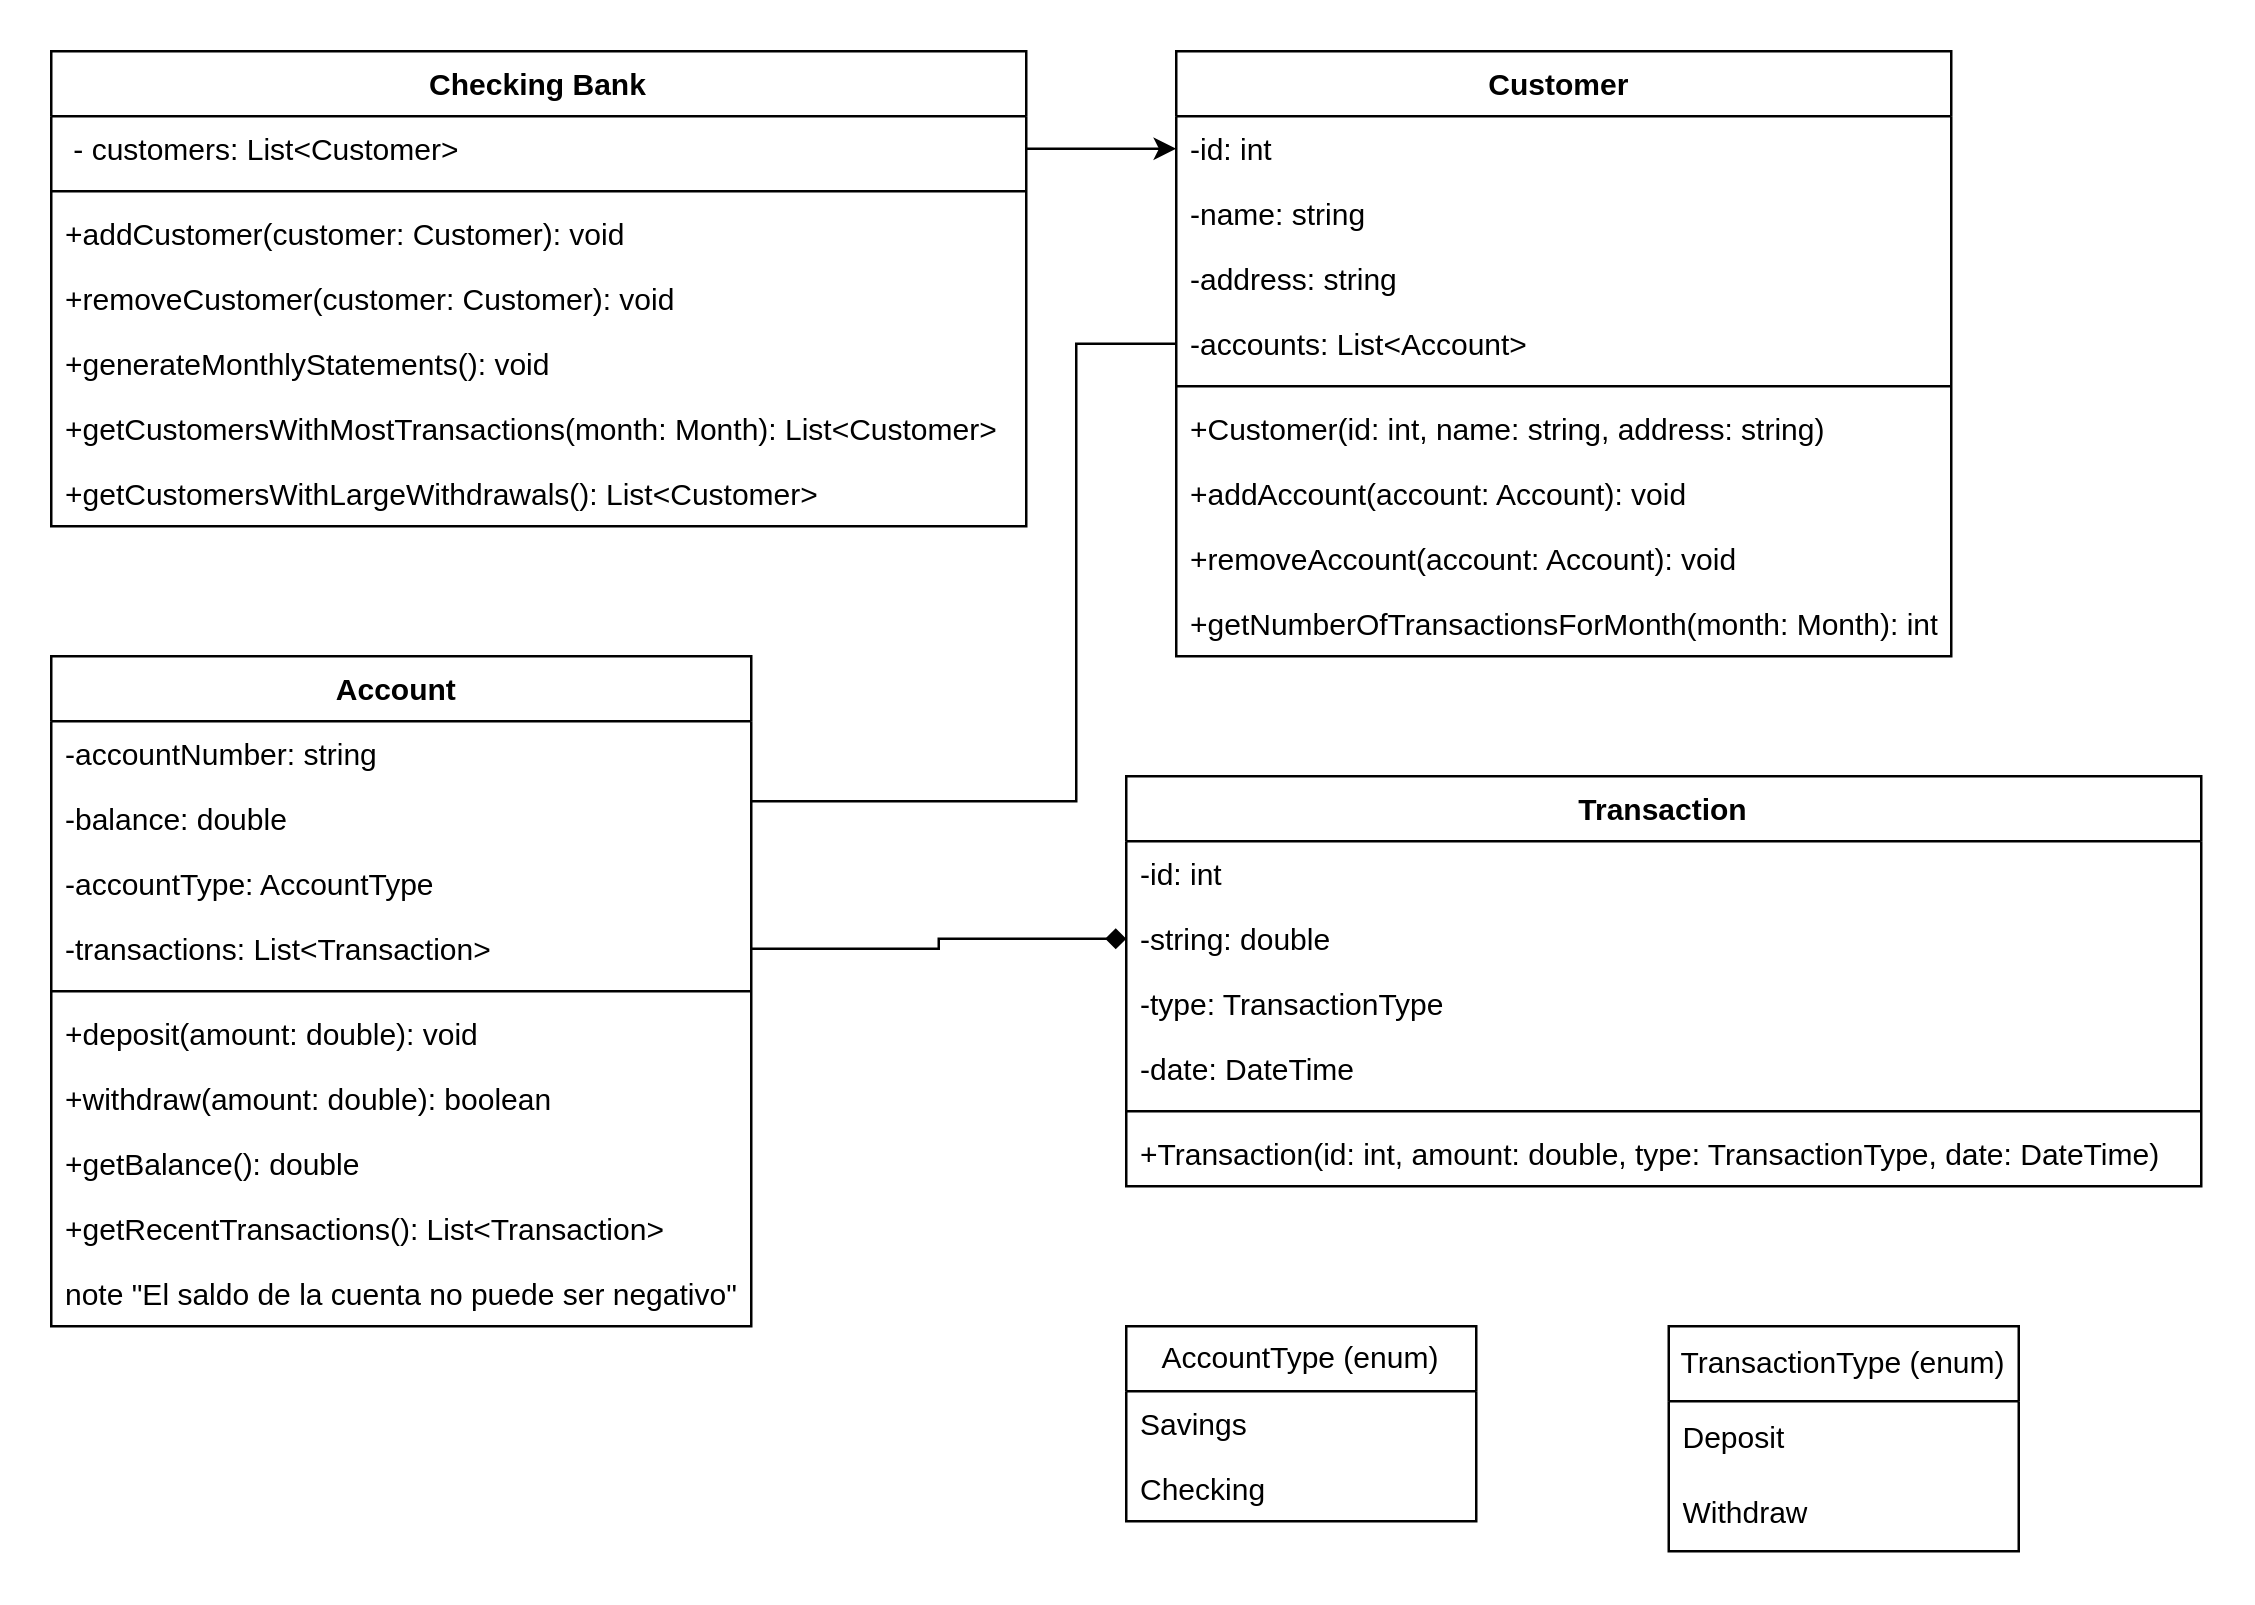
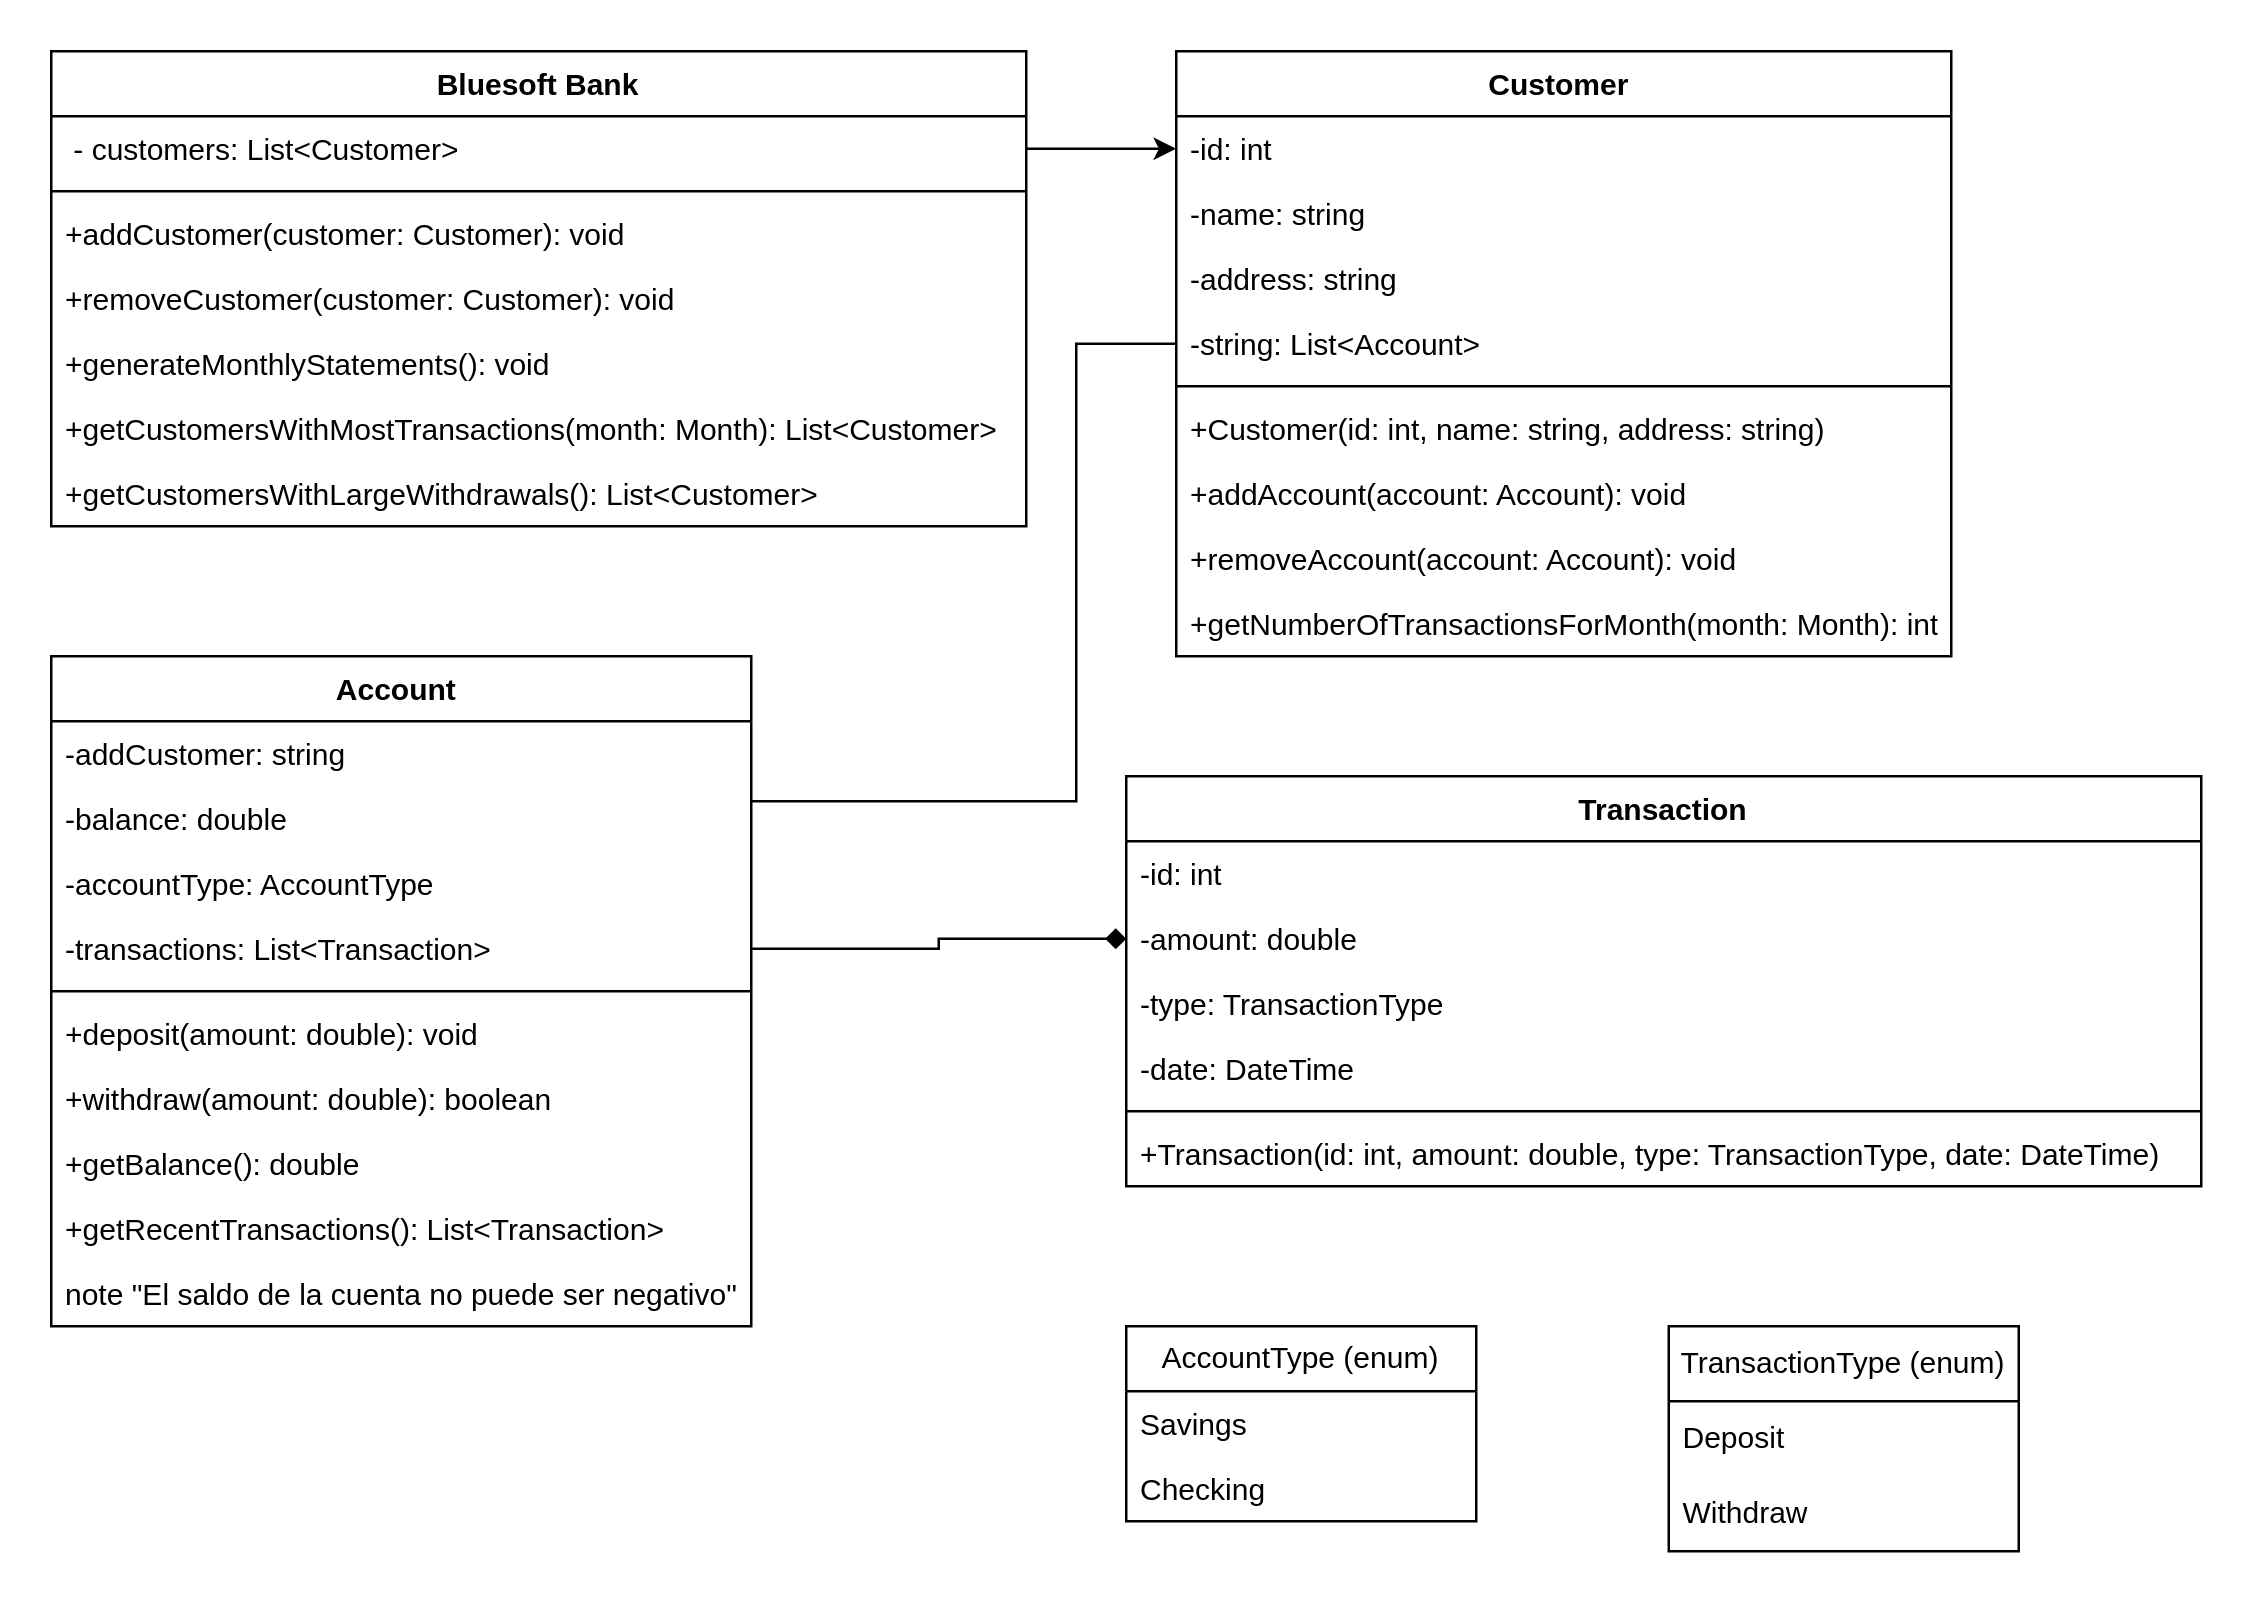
- <mxCell id="2" value="Checking Bank" style="swimlane;fontStyle=1;align=center;verticalAlign=top;childLayout=stackLayout;horizontal=1;startSize=26;horizontalStack=0;resizeParent=1;resizeParentMax=0;resizeLast=0;collapsible=1;marginBottom=0;whiteSpace=wrap;html=1;" vertex="1" parent="1"><mxGeometry x="20" y="20" width="390" height="190" as="geometry" /></mxCell>
+ <mxCell id="2" value="Bluesoft Bank" style="swimlane;fontStyle=1;align=center;verticalAlign=top;childLayout=stackLayout;horizontal=1;startSize=26;horizontalStack=0;resizeParent=1;resizeParentMax=0;resizeLast=0;collapsible=1;marginBottom=0;whiteSpace=wrap;html=1;" vertex="1" parent="1"><mxGeometry x="20" y="20" width="390" height="190" as="geometry" /></mxCell>
- <mxCell id="14" value="-accounts: List&amp;lt;Account&amp;gt;" style="text;strokeColor=none;fillColor=none;align=left;verticalAlign=top;spacingLeft=4;spacingRight=4;overflow=hidden;rotatable=0;points=[[0,0.5],[1,0.5]];portConstraint=eastwest;whiteSpace=wrap;html=1;" vertex="1" parent="10"><mxGeometry y="104" width="310" height="26" as="geometry" /></mxCell>
+ <mxCell id="14" value="-string: List&amp;lt;Account&amp;gt;" style="text;strokeColor=none;fillColor=none;align=left;verticalAlign=top;spacingLeft=4;spacingRight=4;overflow=hidden;rotatable=0;points=[[0,0.5],[1,0.5]];portConstraint=eastwest;whiteSpace=wrap;html=1;" vertex="1" parent="10"><mxGeometry y="104" width="310" height="26" as="geometry" /></mxCell>
- <mxCell id="21" value="-accountNumber: string" style="text;strokeColor=none;fillColor=none;align=left;verticalAlign=top;spacingLeft=4;spacingRight=4;overflow=hidden;rotatable=0;points=[[0,0.5],[1,0.5]];portConstraint=eastwest;whiteSpace=wrap;html=1;" vertex="1" parent="20"><mxGeometry y="26" width="280" height="26" as="geometry" /></mxCell>
+ <mxCell id="21" value="-addCustomer: string" style="text;strokeColor=none;fillColor=none;align=left;verticalAlign=top;spacingLeft=4;spacingRight=4;overflow=hidden;rotatable=0;points=[[0,0.5],[1,0.5]];portConstraint=eastwest;whiteSpace=wrap;html=1;" vertex="1" parent="20"><mxGeometry y="26" width="280" height="26" as="geometry" /></mxCell>
- <mxCell id="33" value="-string: double" style="text;strokeColor=none;fillColor=none;align=left;verticalAlign=top;spacingLeft=4;spacingRight=4;overflow=hidden;rotatable=0;points=[[0,0.5],[1,0.5]];portConstraint=eastwest;whiteSpace=wrap;html=1;" vertex="1" parent="31"><mxGeometry y="52" width="430" height="26" as="geometry" /></mxCell>
+ <mxCell id="33" value="-amount: double" style="text;strokeColor=none;fillColor=none;align=left;verticalAlign=top;spacingLeft=4;spacingRight=4;overflow=hidden;rotatable=0;points=[[0,0.5],[1,0.5]];portConstraint=eastwest;whiteSpace=wrap;html=1;" vertex="1" parent="31"><mxGeometry y="52" width="430" height="26" as="geometry" /></mxCell>
